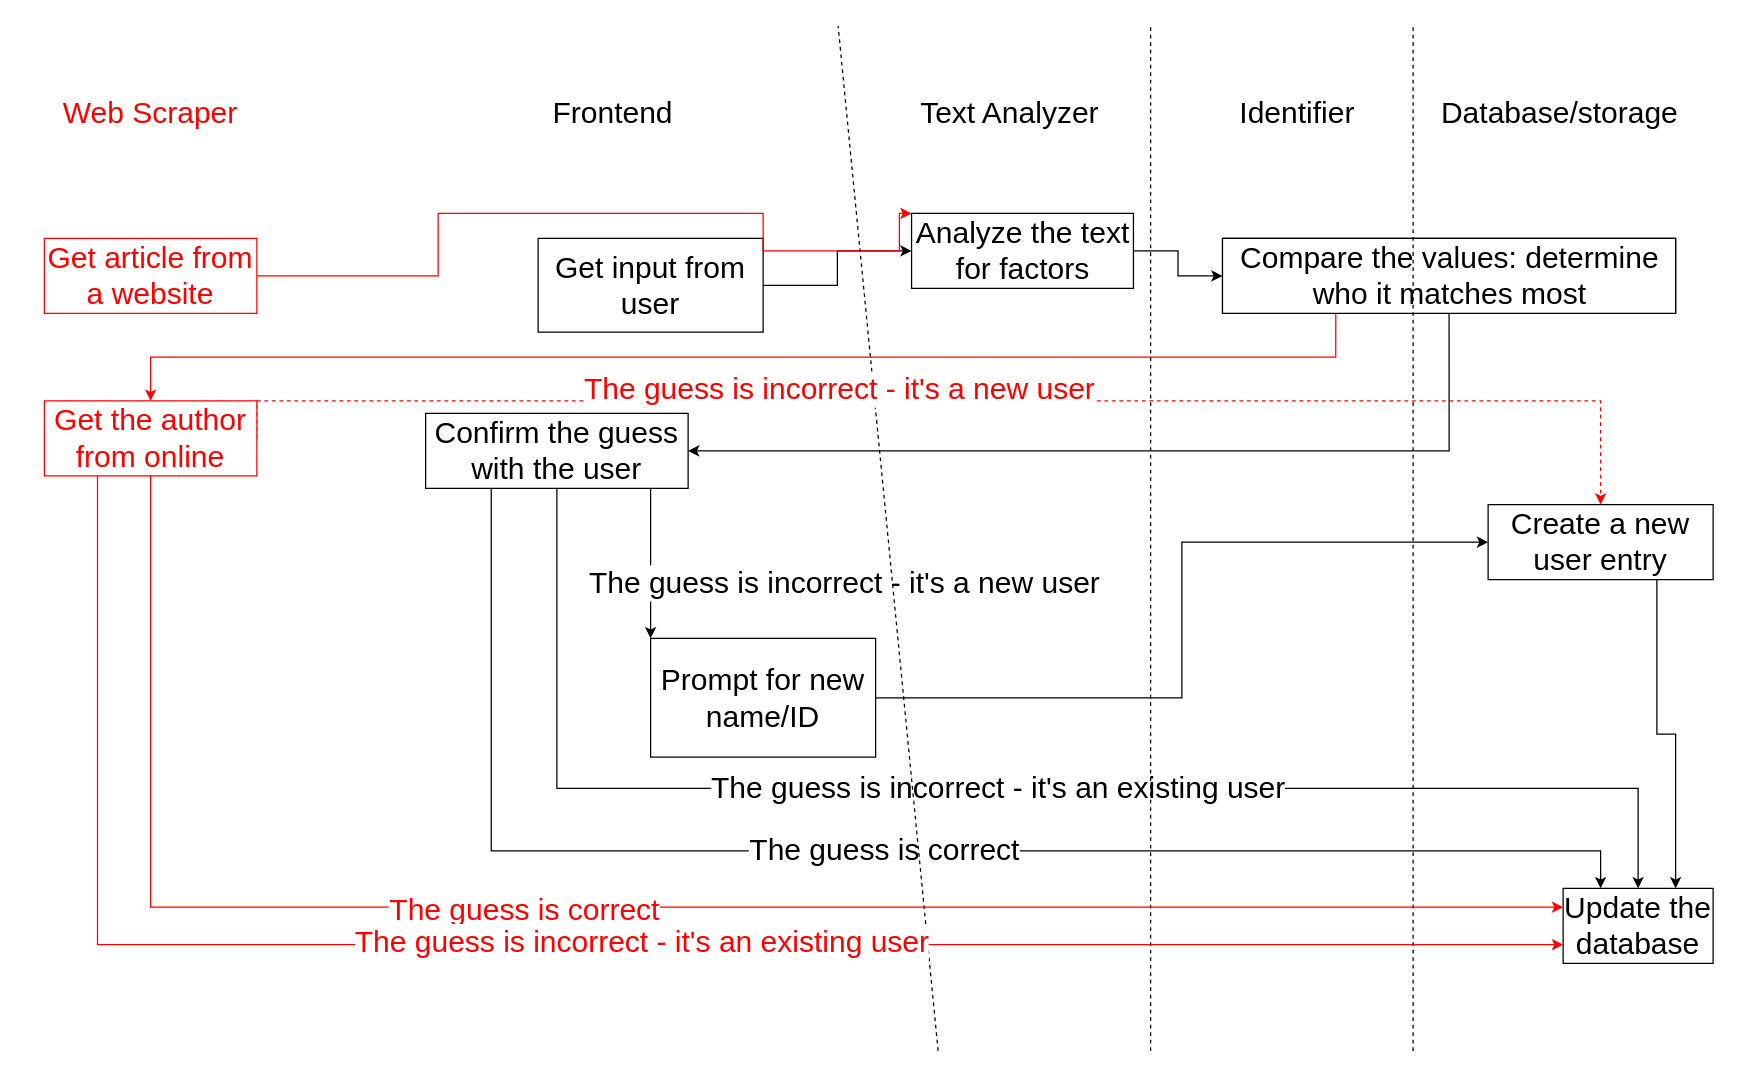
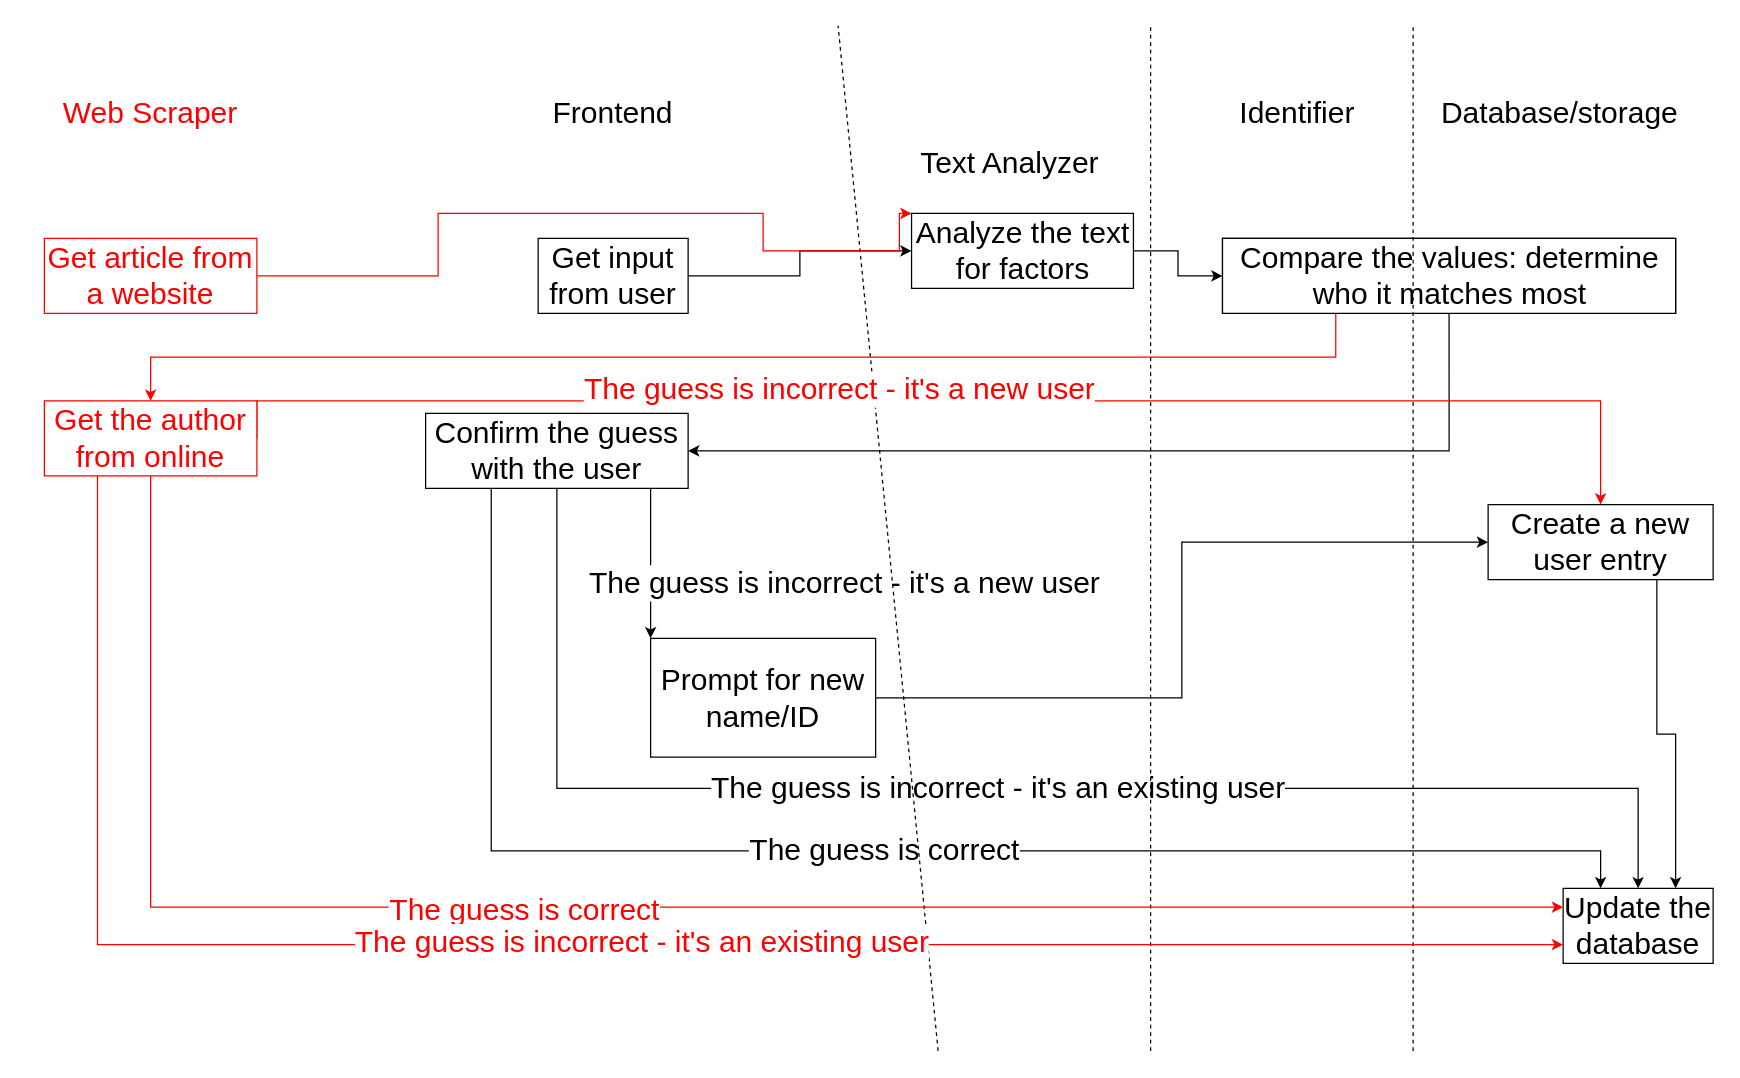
- <mxCell id="5" value="Text Analyzer" style="text;html=1;strokeColor=none;fillColor=none;align=center;verticalAlign=middle;whiteSpace=wrap;rounded=0;fontSize=24;" parent="1" vertex="1"><mxGeometry x="710" y="80" width="195" height="20" as="geometry" /></mxCell>
+ <mxCell id="5" value="Text Analyzer" style="text;html=1;strokeColor=none;fillColor=none;align=center;verticalAlign=middle;whiteSpace=wrap;rounded=0;fontSize=24;" parent="1" vertex="1"><mxGeometry x="710" y="120" width="195" height="20" as="geometry" /></mxCell>
- <mxCell id="3" value="Get input from user" style="rounded=0;whiteSpace=wrap;html=1;fontSize=24;" parent="1" vertex="1"><mxGeometry x="430" y="190" width="180" height="75" as="geometry" /></mxCell>
+ <mxCell id="3" value="Get input from user" style="rounded=0;whiteSpace=wrap;html=1;fontSize=24;" parent="1" vertex="1"><mxGeometry x="430" y="190" width="120" height="60" as="geometry" /></mxCell>
- <mxCell id="29" style="edgeStyle=orthogonalEdgeStyle;rounded=0;orthogonalLoop=1;jettySize=auto;html=1;exitX=1;exitY=0.5;exitDx=0;exitDy=0;entryX=0.5;entryY=0;entryDx=0;entryDy=0;strokeColor=#FF0000;fontSize=24;fontColor=#ff0000;dashed=1;" edge="1" parent="1" source="35" target="16"><mxGeometry relative="1" as="geometry"><Array as="points"><mxPoint x="205" y="320" /><mxPoint x="1280" y="320" /></Array></mxGeometry></mxCell>
+ <mxCell id="29" style="edgeStyle=orthogonalEdgeStyle;rounded=0;orthogonalLoop=1;jettySize=auto;html=1;exitX=1;exitY=0.5;exitDx=0;exitDy=0;entryX=0.5;entryY=0;entryDx=0;entryDy=0;strokeColor=#FF0000;fontSize=24;fontColor=#ff0000;" edge="1" parent="1" source="35" target="16"><mxGeometry relative="1" as="geometry"><Array as="points"><mxPoint x="205" y="320" /><mxPoint x="1280" y="320" /></Array></mxGeometry></mxCell>
